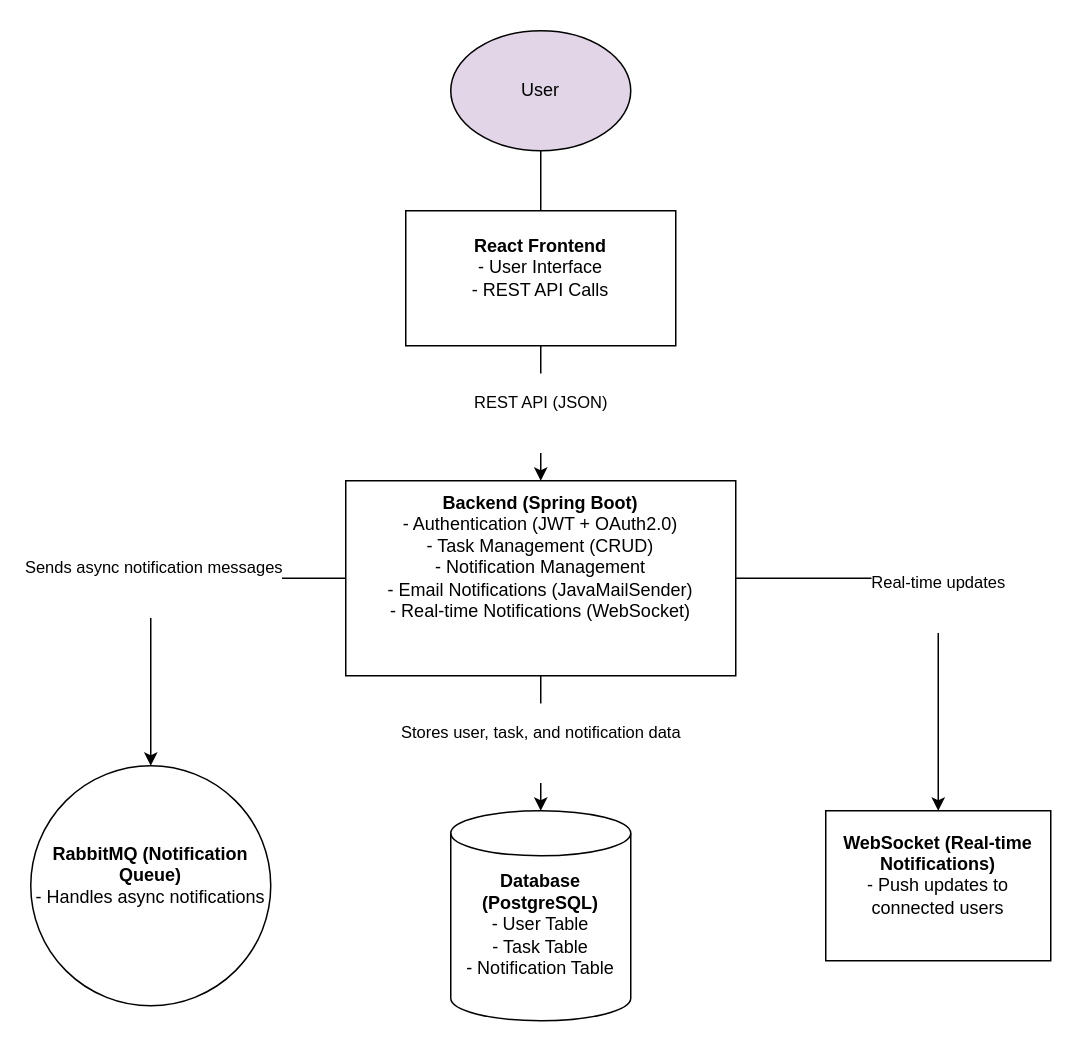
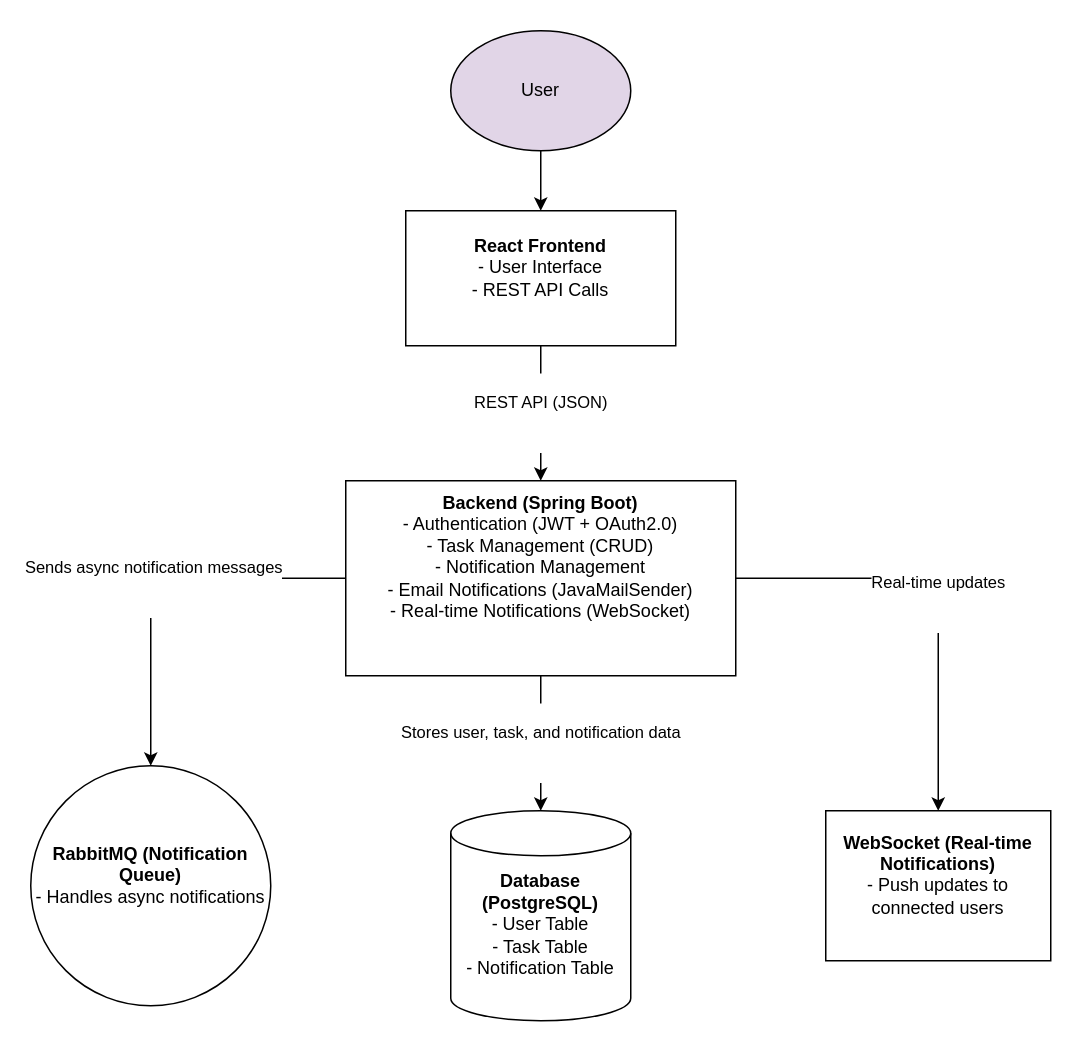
- <mxCell id="2" value="&lt;br&gt;&lt;div&gt;&lt;br/&gt;&lt;/div&gt;" style="edgeStyle=orthogonalEdgeStyle;rounded=0;orthogonalLoop=1;jettySize=auto;html=1;entryX=0.5;entryY=0;entryDx=0;entryDy=0;endArrow=none;" parent="1" source="3" target="5" edge="1"><mxGeometry relative="1" as="geometry" /></mxCell>
+ <mxCell id="2" value="&lt;br&gt;&lt;div&gt;&lt;br/&gt;&lt;/div&gt;" style="edgeStyle=orthogonalEdgeStyle;rounded=0;orthogonalLoop=1;jettySize=auto;html=1;entryX=0.5;entryY=0;entryDx=0;entryDy=0;" parent="1" source="3" target="5" edge="1"><mxGeometry relative="1" as="geometry" /></mxCell>
